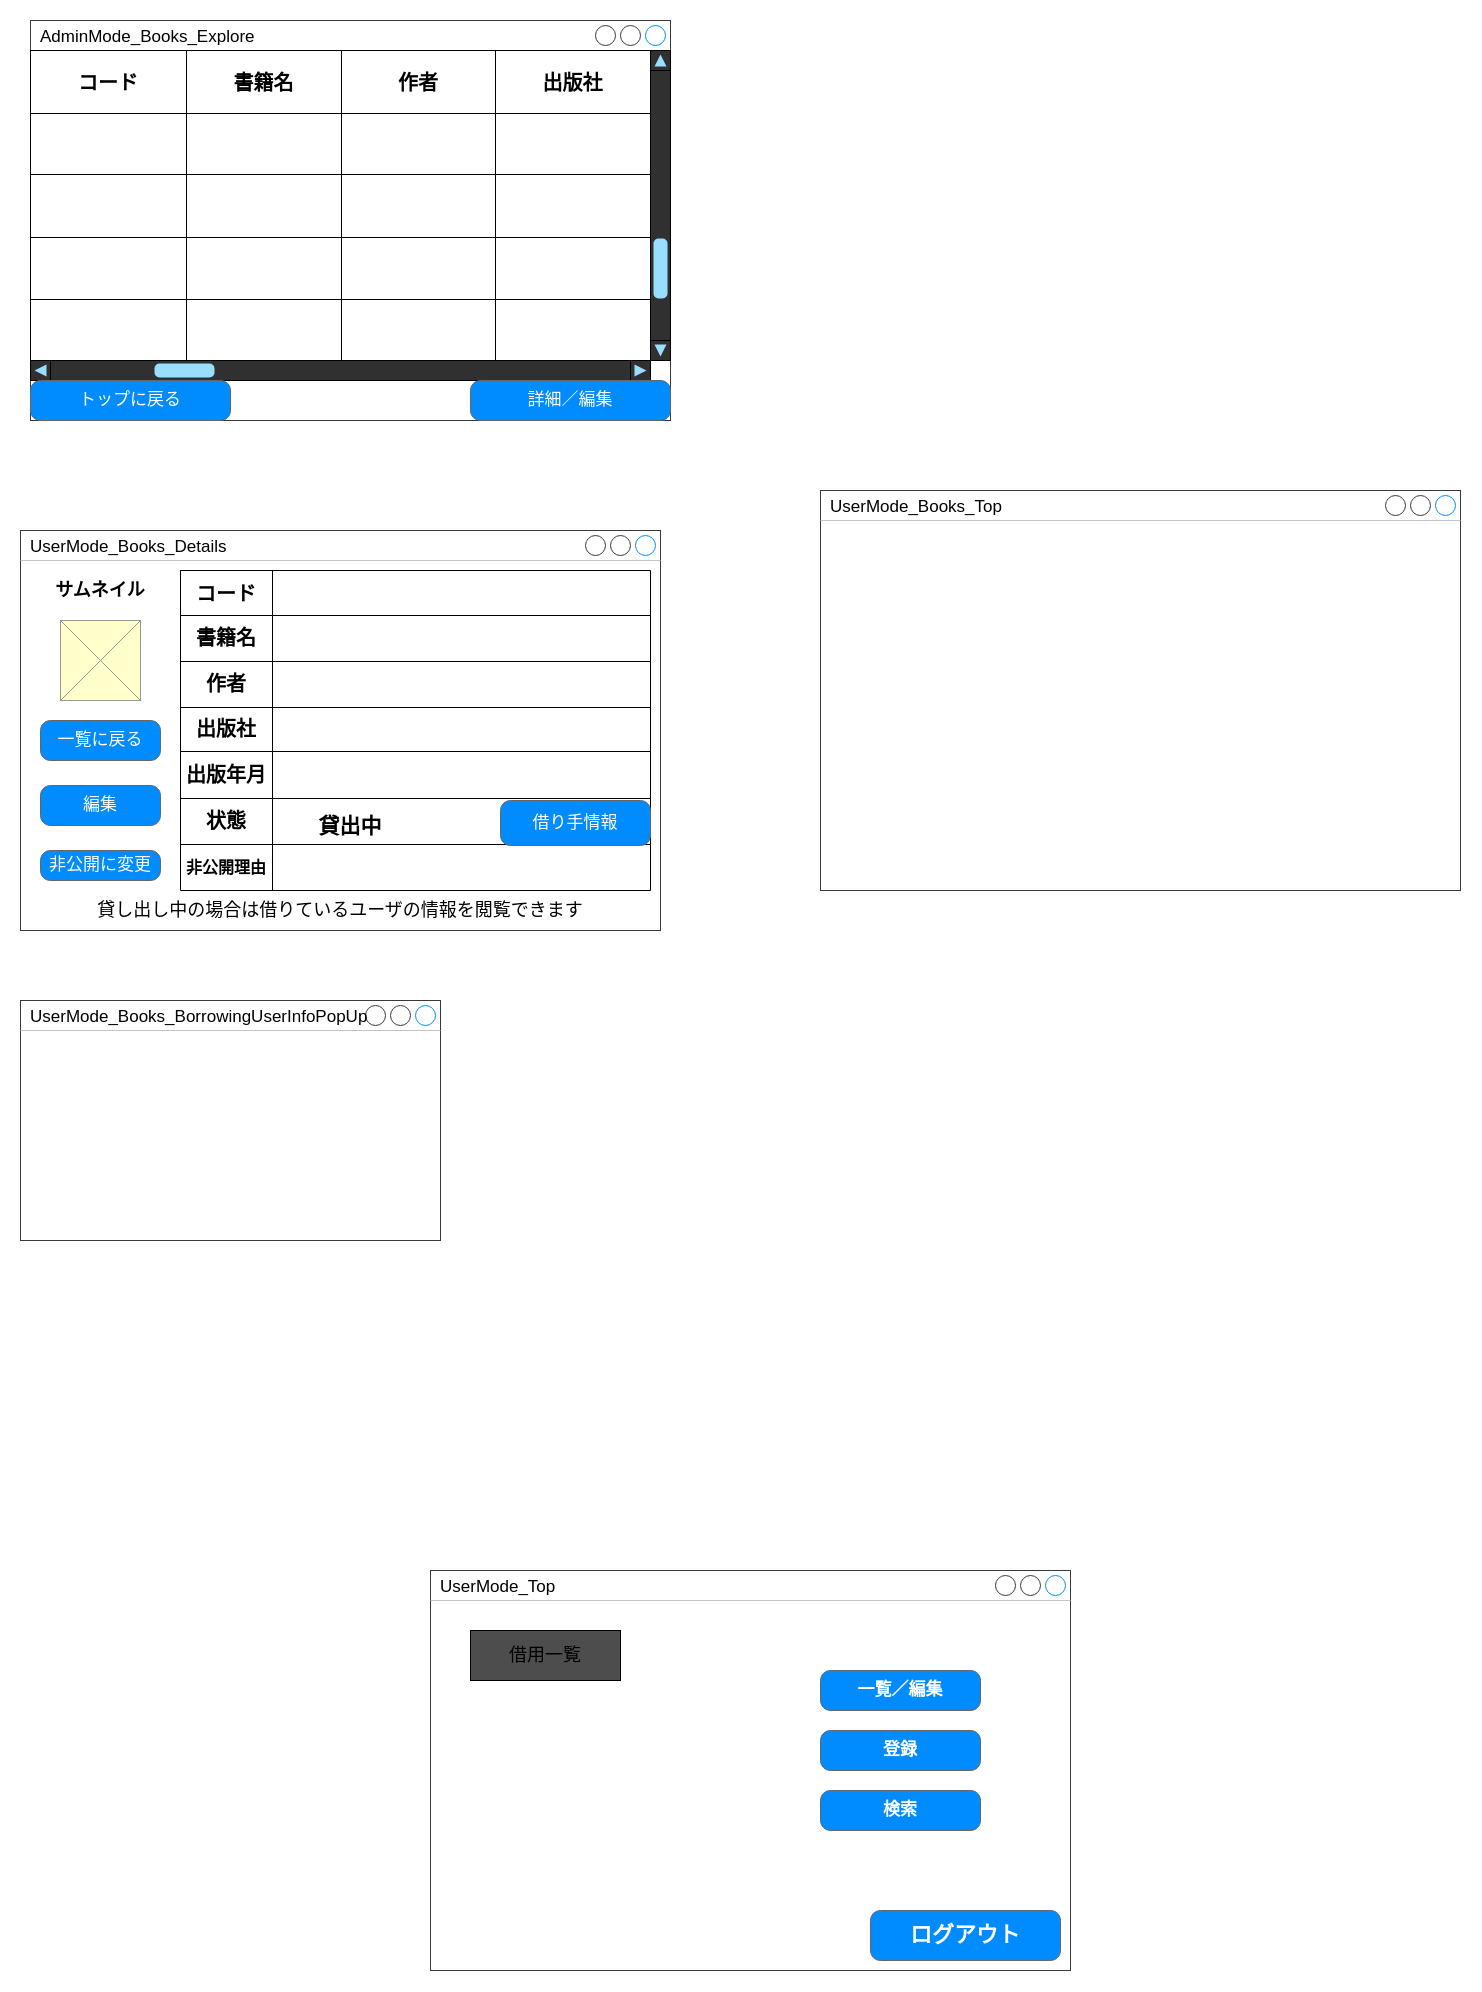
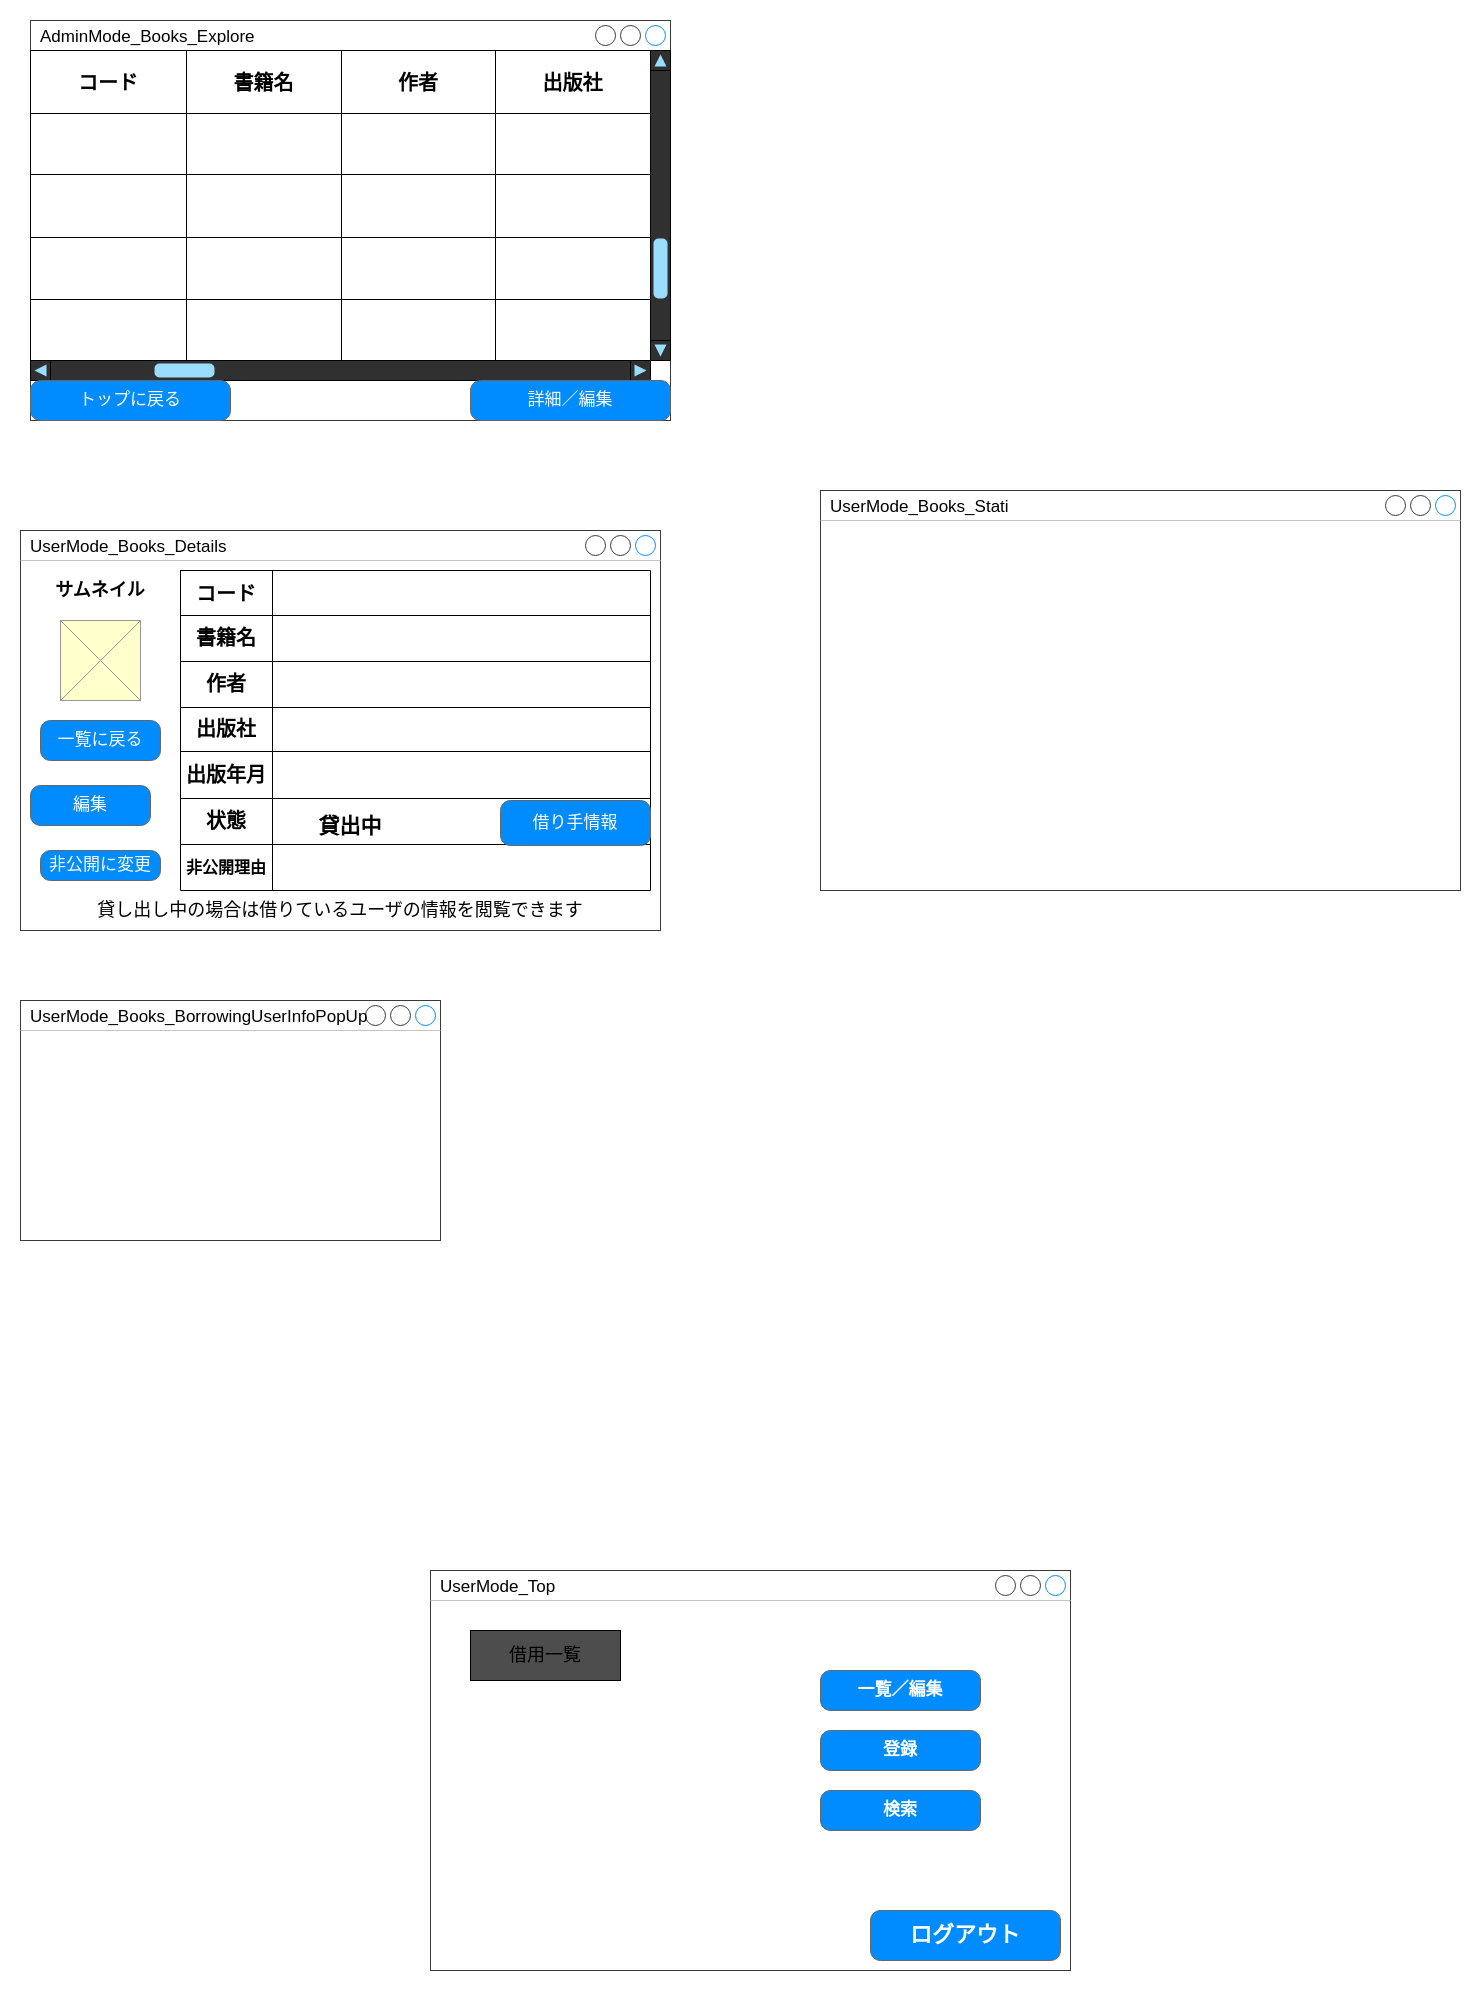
- <mxCell id="71" value="&lt;font color=&quot;#000000&quot;&gt;UserMode_Books_Top&lt;/font&gt;&lt;font color=&quot;#000000&quot;&gt;&lt;br&gt;&lt;/font&gt;" style="strokeWidth=1;shadow=0;dashed=0;align=center;html=1;shape=mxgraph.mockup.containers.window;align=left;verticalAlign=top;spacingLeft=8;strokeColor2=#008cff;strokeColor3=#c4c4c4;mainText=;fontSize=17;labelBackgroundColor=none;fillColor=#FFFFFF;strokeColor=#36393d;" vertex="1" parent="1"><mxGeometry x="820" y="490" width="640" height="400" as="geometry" /></mxCell>
+ <mxCell id="71" value="&lt;font color=&quot;#000000&quot;&gt;UserMode_Books_Stati&lt;/font&gt;&lt;font color=&quot;#000000&quot;&gt;&lt;br&gt;&lt;/font&gt;" style="strokeWidth=1;shadow=0;dashed=0;align=center;html=1;shape=mxgraph.mockup.containers.window;align=left;verticalAlign=top;spacingLeft=8;strokeColor2=#008cff;strokeColor3=#c4c4c4;mainText=;fontSize=17;labelBackgroundColor=none;fillColor=#FFFFFF;strokeColor=#36393d;" vertex="1" parent="1"><mxGeometry x="820" y="490" width="640" height="400" as="geometry" /></mxCell>
- <mxCell id="30" value="編集" style="strokeWidth=1;shadow=0;dashed=0;align=center;html=1;shape=mxgraph.mockup.buttons.button;strokeColor=#666666;fontColor=#ffffff;mainText=;buttonStyle=round;fontSize=17;fontStyle=0;fillColor=#008cff;whiteSpace=wrap;" vertex="1" parent="1"><mxGeometry x="40" y="785" width="120" height="40" as="geometry" /></mxCell>
+ <mxCell id="30" value="編集" style="strokeWidth=1;shadow=0;dashed=0;align=center;html=1;shape=mxgraph.mockup.buttons.button;strokeColor=#666666;fontColor=#ffffff;mainText=;buttonStyle=round;fontSize=17;fontStyle=0;fillColor=#008cff;whiteSpace=wrap;" vertex="1" parent="1"><mxGeometry x="30" y="785" width="120" height="40" as="geometry" /></mxCell>
